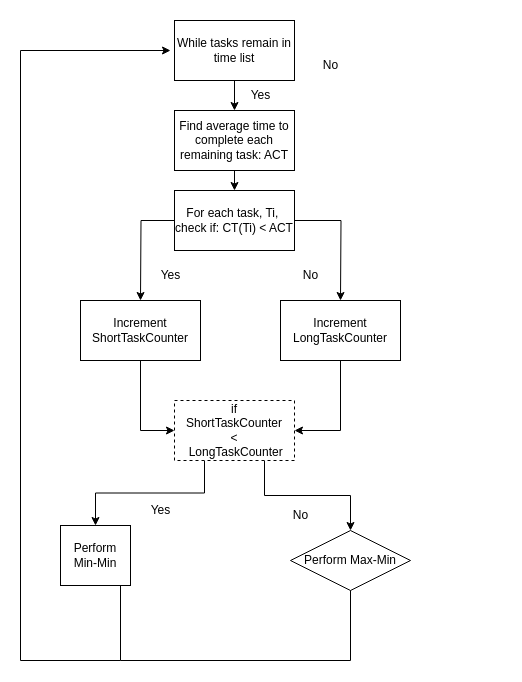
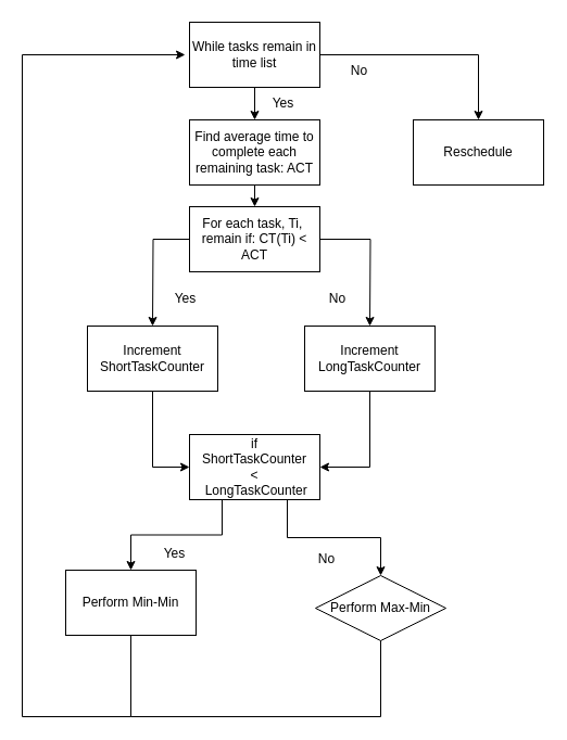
+ <mxCell id="2" style="edgeStyle=orthogonalEdgeStyle;rounded=0;orthogonalLoop=1;jettySize=auto;html=1;exitX=1;exitY=0.5;exitDx=0;exitDy=0;entryX=0.5;entryY=0;entryDx=0;entryDy=0;" parent="1" source="3" target="26" edge="1"><mxGeometry relative="1" as="geometry" /></mxCell>
+ <mxCell id="26" value="Reschedule" style="rounded=0;whiteSpace=wrap;html=1;" parent="1" vertex="1"><mxGeometry x="380" y="110" width="120" height="60" as="geometry" /></mxCell>
- <mxCell id="9" value="&lt;font style=&quot;font-size: 12px;&quot;&gt;For each task, T&lt;font style=&quot;font-size: 12px;&quot;&gt;i&lt;/font&gt;&lt;font style=&quot;font-size: 12px;&quot;&gt;,&lt;/font&gt;&lt;font style=&quot;font-size: 12px;&quot;&gt;&amp;nbsp;&lt;br&gt;&lt;/font&gt;check if: CT(Ti) &amp;lt; ACT&lt;/font&gt;" style="rounded=0;whiteSpace=wrap;html=1;" parent="1" vertex="1"><mxGeometry x="174" y="190" width="120" height="60" as="geometry" /></mxCell>
+ <mxCell id="9" value="&lt;font style=&quot;font-size: 12px;&quot;&gt;For each task, T&lt;font style=&quot;font-size: 12px;&quot;&gt;i&lt;/font&gt;&lt;font style=&quot;font-size: 12px;&quot;&gt;,&lt;/font&gt;&lt;font style=&quot;font-size: 12px;&quot;&gt;&amp;nbsp;&lt;br&gt;&lt;/font&gt;remain if: CT(Ti) &amp;lt; ACT&lt;/font&gt;" style="rounded=0;whiteSpace=wrap;html=1;" parent="1" vertex="1"><mxGeometry x="174" y="190" width="120" height="60" as="geometry" /></mxCell>
- <mxCell id="18" value="if &lt;br&gt;ShortTaskCounter &lt;br&gt;&amp;lt;&lt;br&gt;&amp;nbsp;LongTaskCounter" style="whiteSpace=wrap;html=1;dashed=1;" parent="1" vertex="1"><mxGeometry x="174" y="400" width="120" height="60" as="geometry" /></mxCell>
+ <mxCell id="18" value="if &lt;br&gt;ShortTaskCounter &lt;br&gt;&amp;lt;&lt;br&gt;&amp;nbsp;LongTaskCounter" style="whiteSpace=wrap;html=1;" parent="1" vertex="1"><mxGeometry x="174" y="400" width="120" height="60" as="geometry" /></mxCell>
- <mxCell id="22" value="Perform Min-Min" style="rounded=0;whiteSpace=wrap;html=1;" parent="1" vertex="1"><mxGeometry x="60" y="525" width="70" height="60" as="geometry" /></mxCell>
+ <mxCell id="22" value="Perform Min-Min" style="rounded=0;whiteSpace=wrap;html=1;" parent="1" vertex="1"><mxGeometry x="60" y="525" width="120" height="60" as="geometry" /></mxCell>
